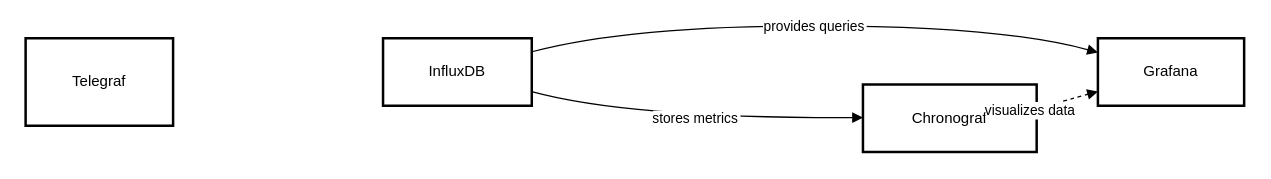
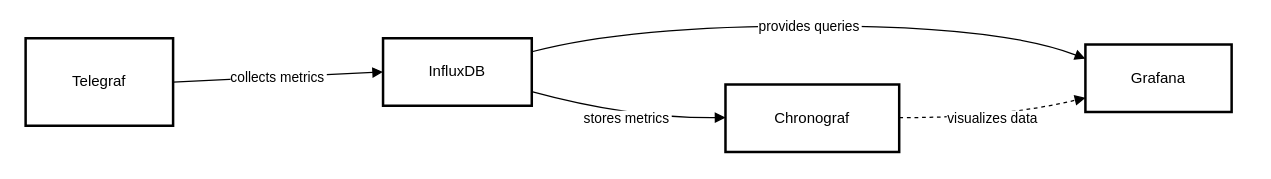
- <mxCell id="5" value="Grafana" style="whiteSpace=wrap;strokeWidth=2;" vertex="1" parent="1"><mxGeometry x="878" y="30" width="117" height="54" as="geometry" /></mxCell>
+ <mxCell id="5" value="Grafana" style="whiteSpace=wrap;strokeWidth=2;" vertex="1" parent="1"><mxGeometry x="868" y="35" width="117" height="54" as="geometry" /></mxCell>
+ <mxCell id="6" value="collects metrics" style="curved=1;startArrow=none;endArrow=block;exitX=1;exitY=0.5;entryX=0;entryY=0.5;" edge="1" parent="1" source="2" target="3"><mxGeometry relative="1" as="geometry"><Array as="points" /></mxGeometry></mxCell>
- <mxCell id="4" value="Chronograf" style="whiteSpace=wrap;strokeWidth=2;" vertex="1" parent="1"><mxGeometry x="690" y="67" width="139" height="54" as="geometry" /></mxCell>
+ <mxCell id="4" value="Chronograf" style="whiteSpace=wrap;strokeWidth=2;" vertex="1" parent="1"><mxGeometry x="580" y="67" width="139" height="54" as="geometry" /></mxCell>
